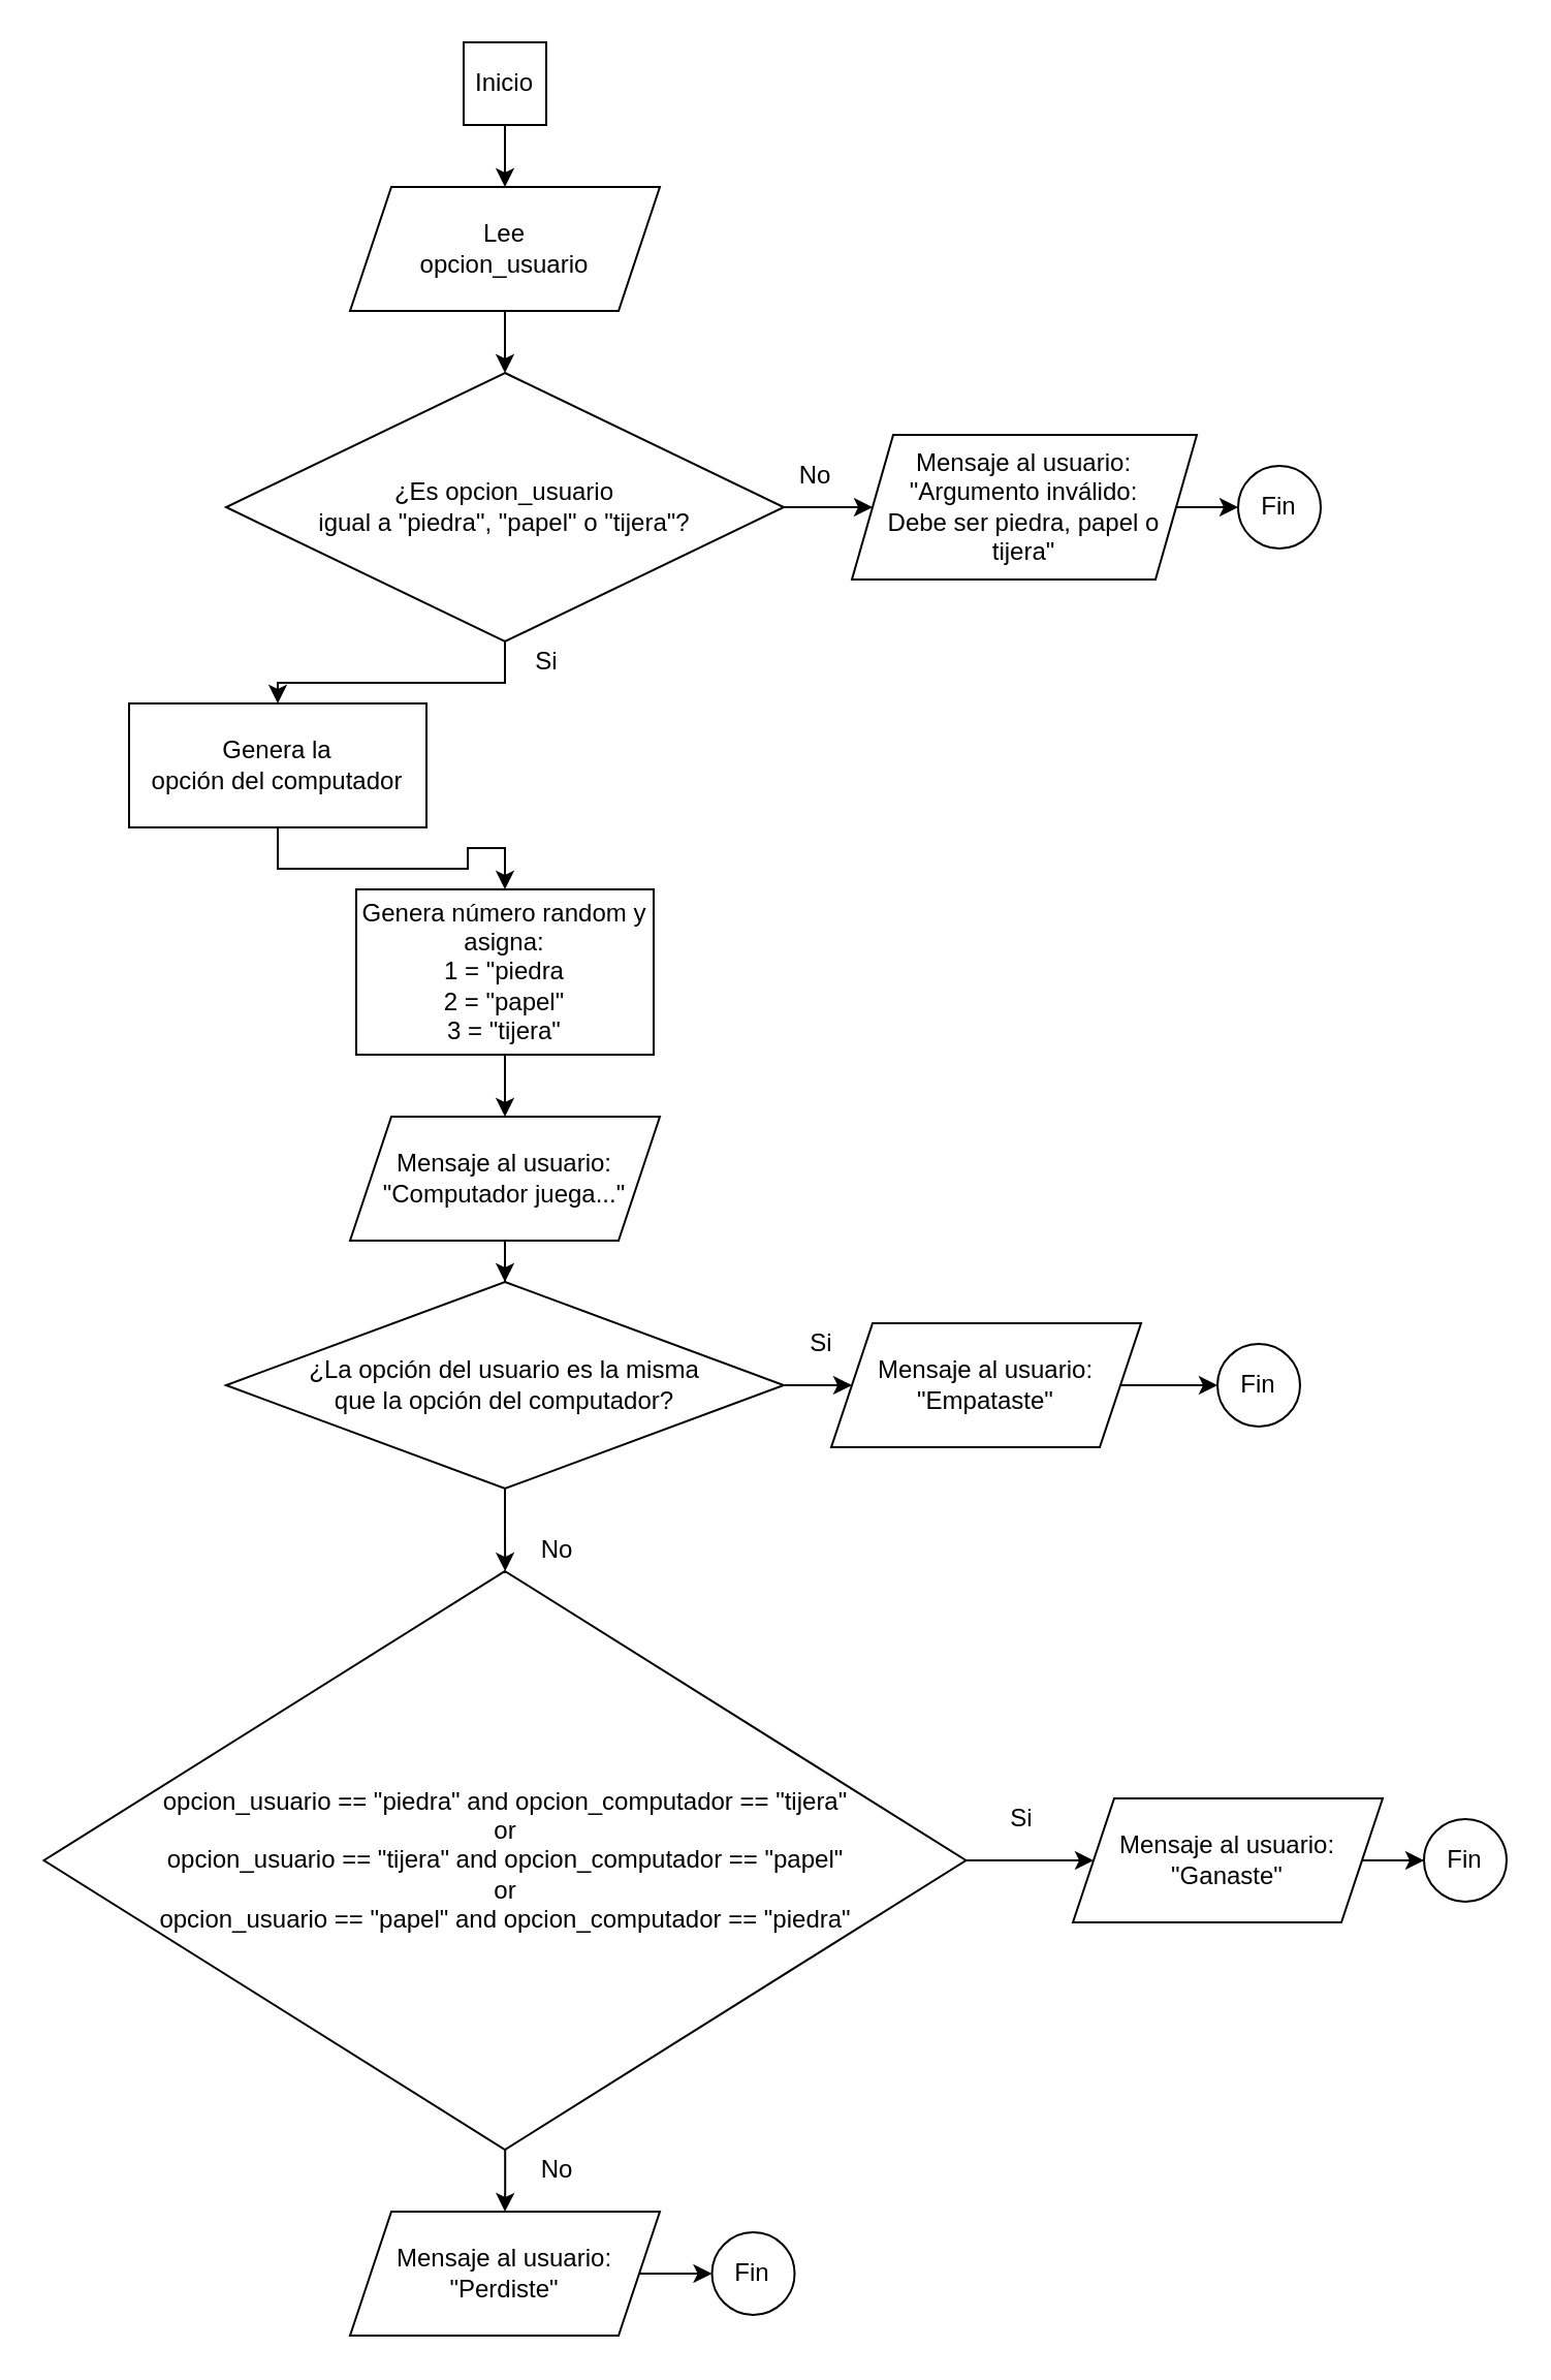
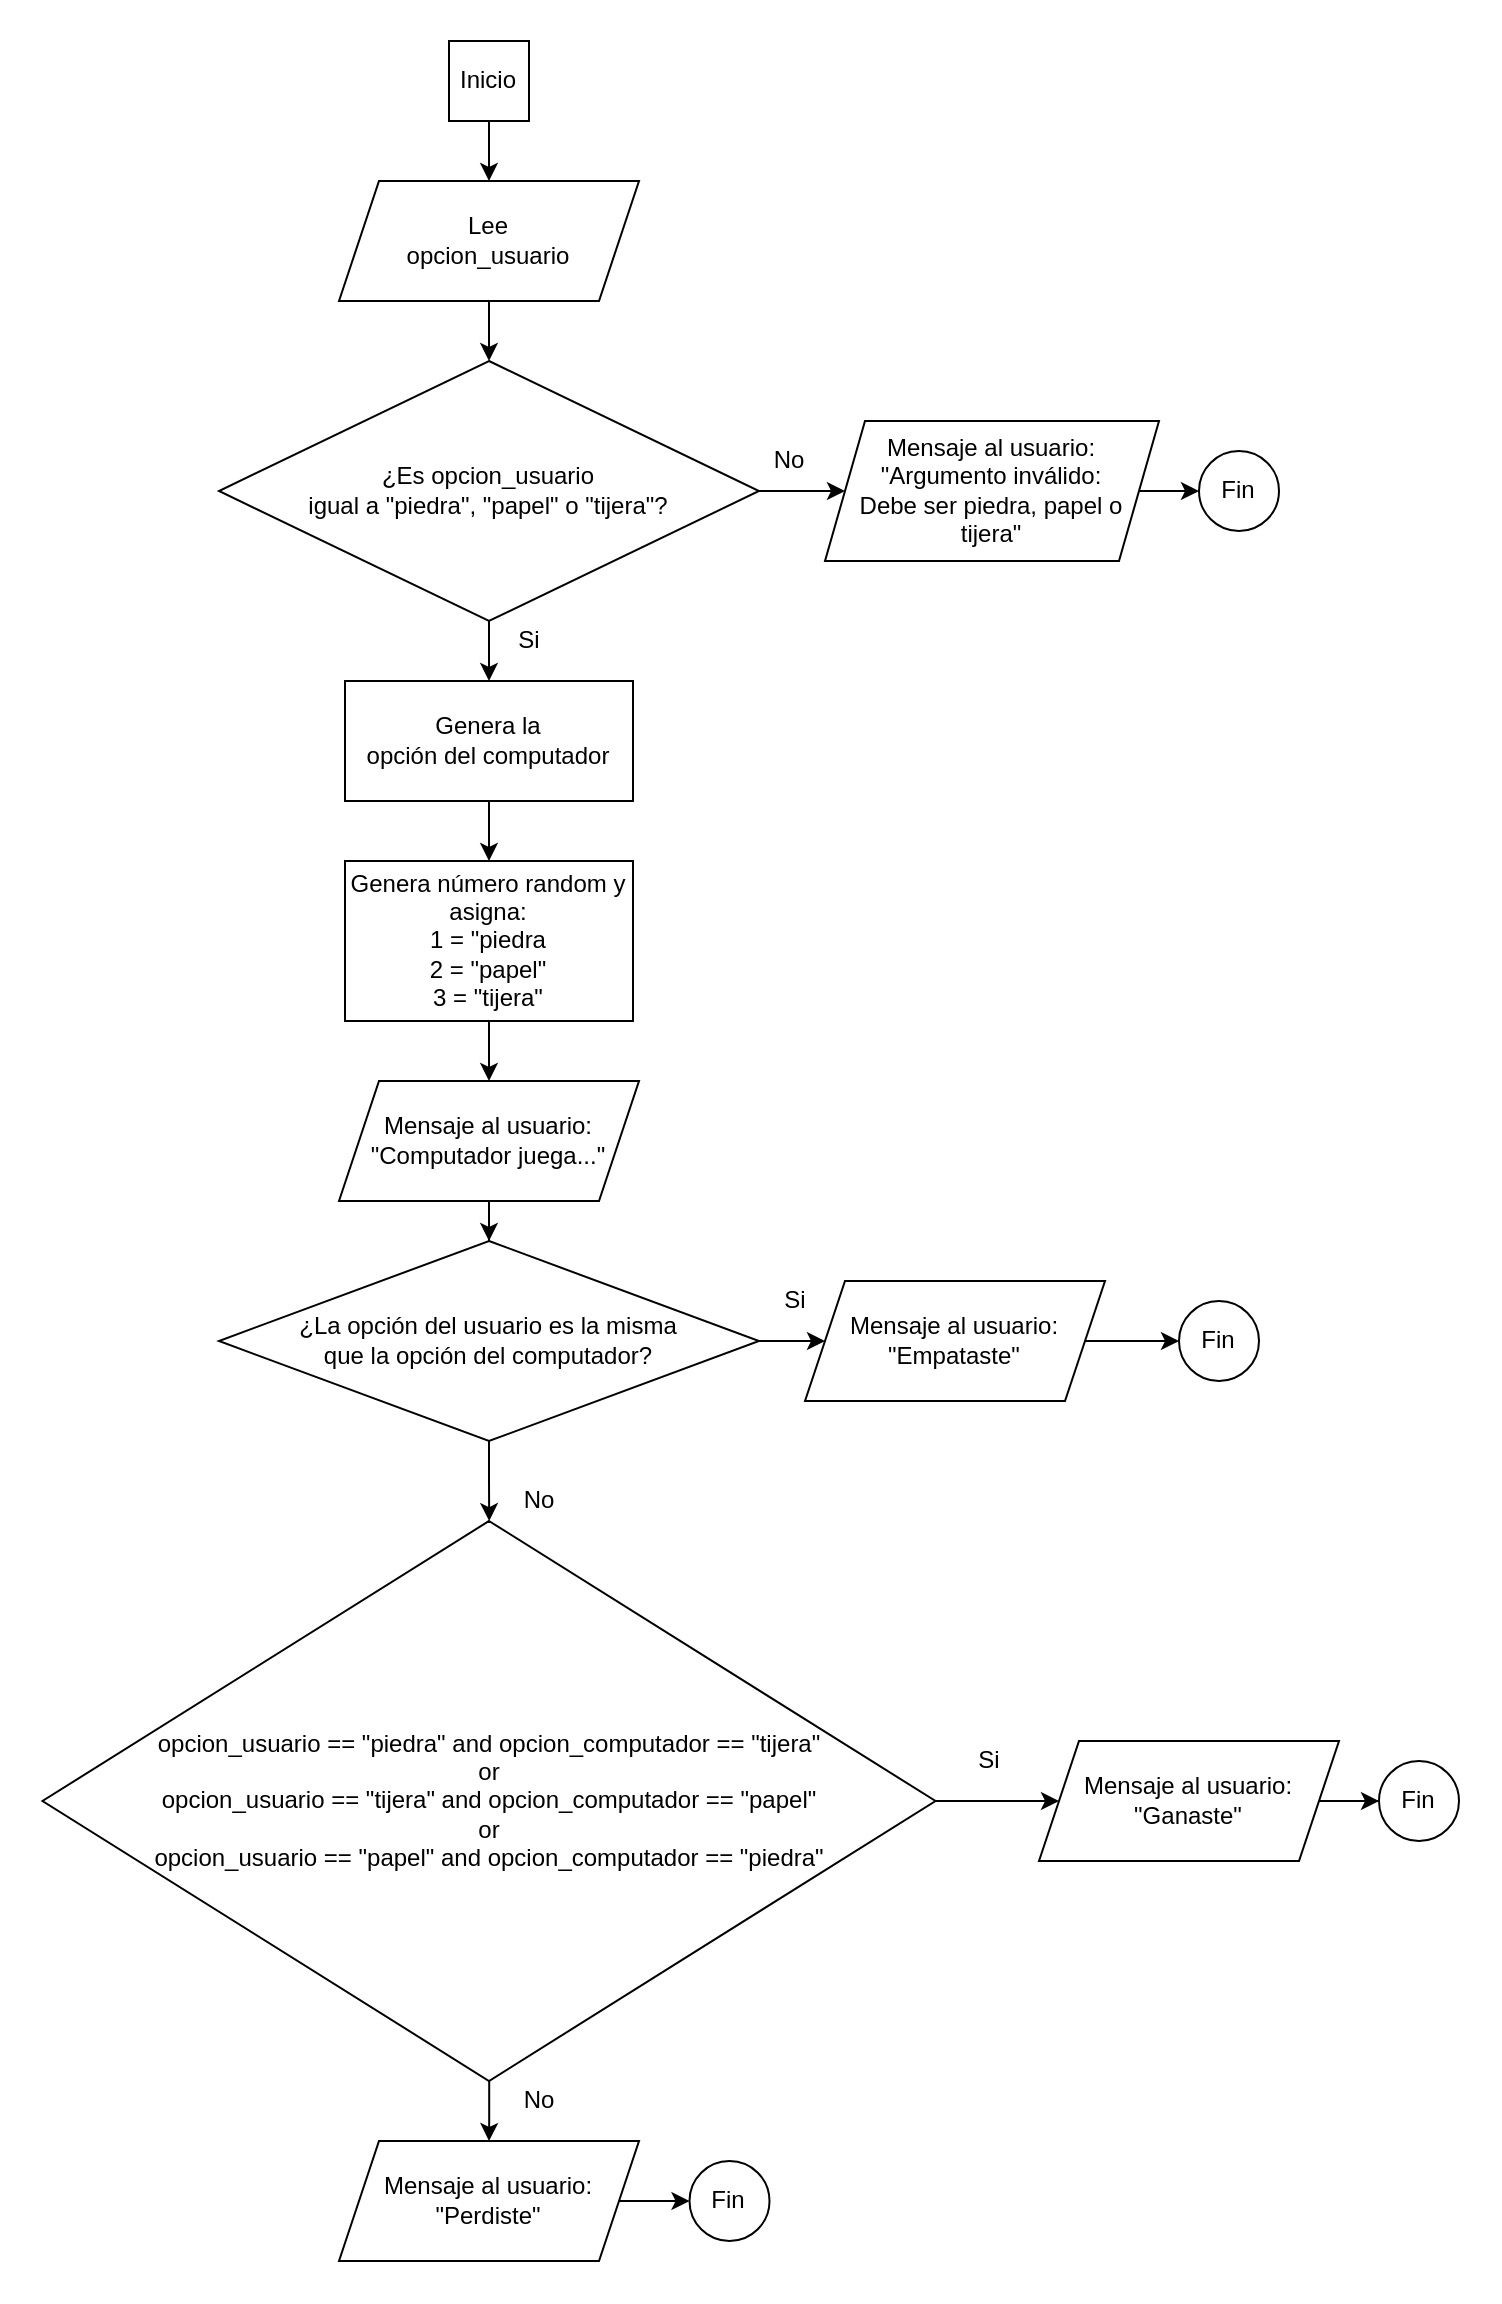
- <mxCell id="13" value="&lt;span&gt;Genera la&lt;/span&gt;&lt;br&gt;&lt;span&gt;opción del computador&lt;/span&gt;" style="rounded=0;whiteSpace=wrap;html=1;" vertex="1" parent="1"><mxGeometry x="62" y="340" width="144" height="60" as="geometry" /></mxCell>
+ <mxCell id="13" value="&lt;span&gt;Genera la&lt;/span&gt;&lt;br&gt;&lt;span&gt;opción del computador&lt;/span&gt;" style="rounded=0;whiteSpace=wrap;html=1;" vertex="1" parent="1"><mxGeometry x="172" y="340" width="144" height="60" as="geometry" /></mxCell>
